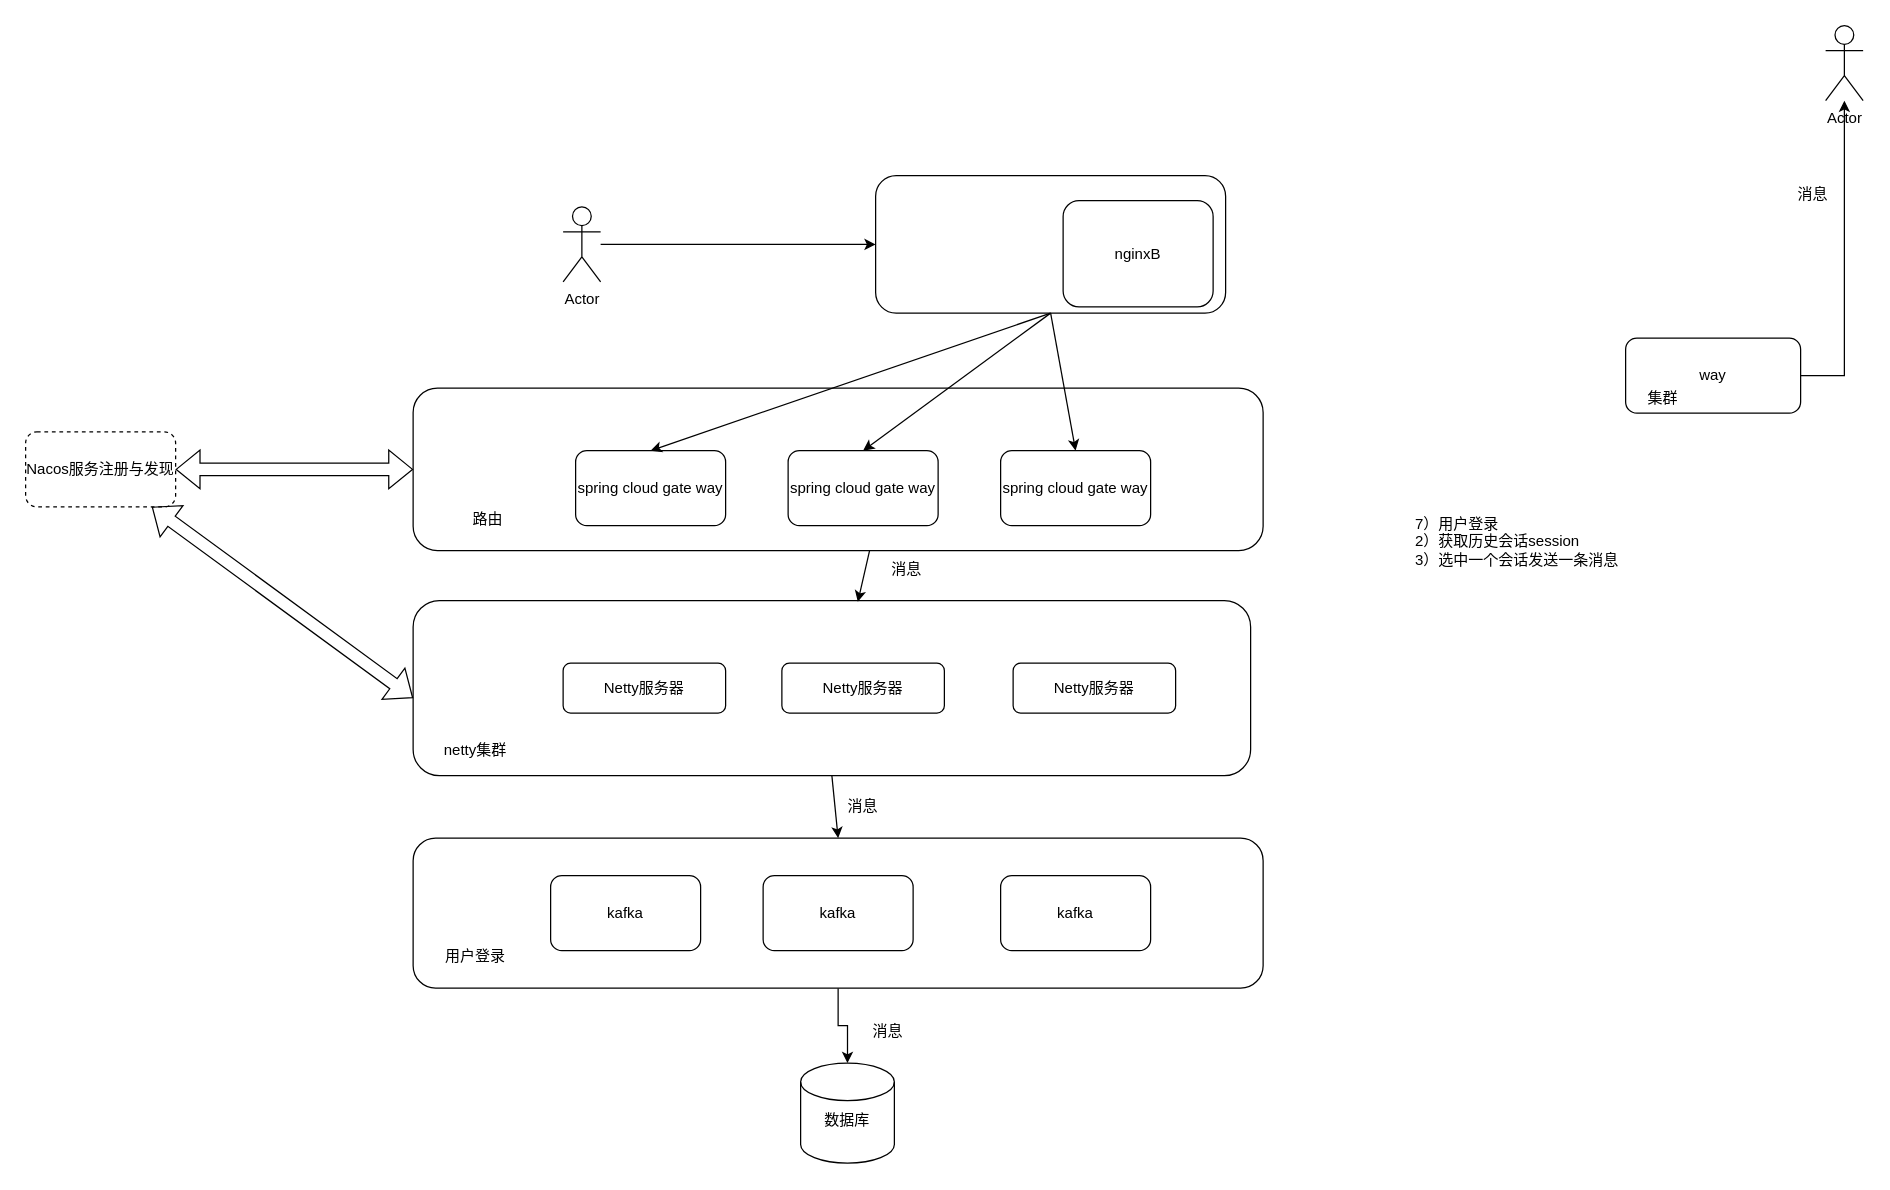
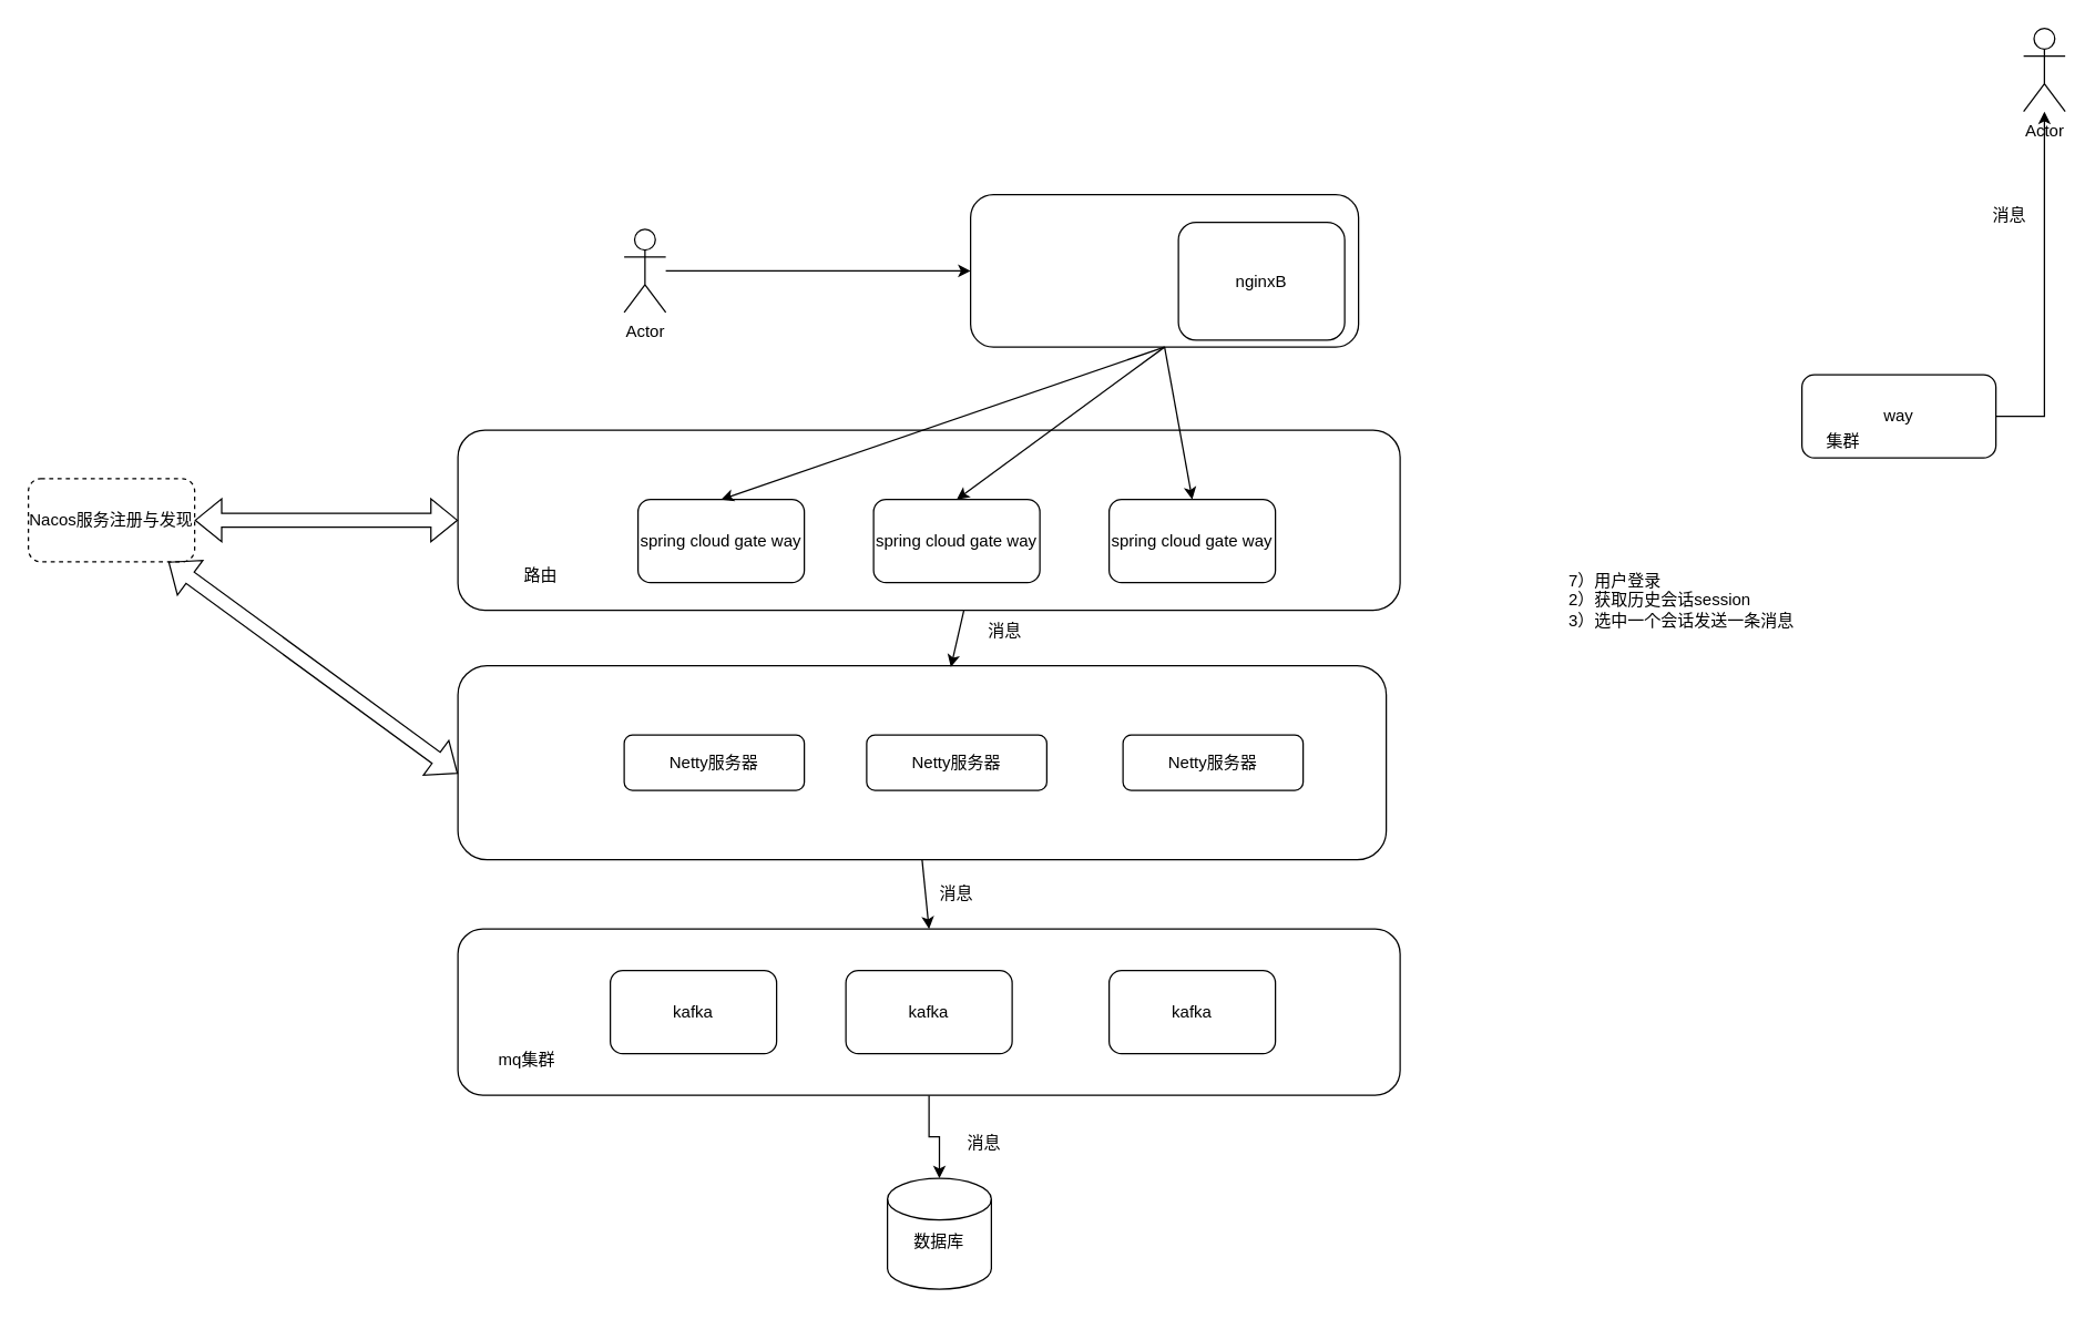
- <mxCell id="20" value="netty集群" style="text;html=1;align=center;verticalAlign=middle;whiteSpace=wrap;rounded=0;" vertex="1" parent="1"><mxGeometry x="350" y="585" width="60" height="30" as="geometry" /></mxCell>
- <mxCell id="29" value="用户登录" style="text;html=1;align=center;verticalAlign=middle;whiteSpace=wrap;rounded=0;" vertex="1" parent="1"><mxGeometry x="350" y="750" width="60" height="30" as="geometry" /></mxCell>
+ <mxCell id="29" value="mq集群" style="text;html=1;align=center;verticalAlign=middle;whiteSpace=wrap;rounded=0;" vertex="1" parent="1"><mxGeometry x="350" y="750" width="60" height="30" as="geometry" /></mxCell>
